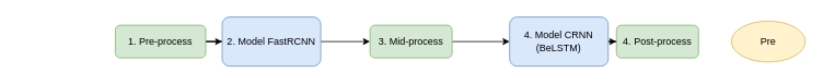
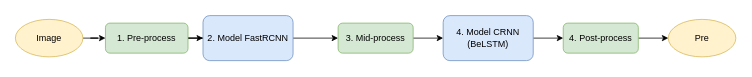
+ <mxCell id="5" value="Image" style="ellipse;whiteSpace=wrap;html=1;fillColor=#fff2cc;strokeColor=#d6b656;" parent="1" vertex="1"><mxGeometry x="20" y="25" width="90" height="50" as="geometry" /></mxCell>
+ <mxCell id="4" value="" style="edgeStyle=orthogonalEdgeStyle;rounded=0;orthogonalLoop=1;jettySize=auto;html=1;" parent="1" source="5" target="3" edge="1"><mxGeometry relative="1" as="geometry" /></mxCell>
- <mxCell id="11" value="4. Model&amp;nbsp;CRNN (BeLSTM)" style="rounded=1;whiteSpace=wrap;html=1;fillColor=#dae8fc;strokeColor=#6c8ebf;" parent="1" vertex="1"><mxGeometry x="620" y="20" width="120" height="60" as="geometry" /></mxCell>
+ <mxCell id="11" value="4. Model&amp;nbsp;CRNN (BeLSTM)" style="rounded=1;whiteSpace=wrap;html=1;fillColor=#dae8fc;strokeColor=#6c8ebf;" parent="1" vertex="1"><mxGeometry x="590" y="20" width="120" height="60" as="geometry" /></mxCell>
+ <mxCell id="12" value="" style="edgeStyle=orthogonalEdgeStyle;rounded=0;orthogonalLoop=1;jettySize=auto;html=1;" parent="1" source="13" target="14" edge="1"><mxGeometry relative="1" as="geometry" /></mxCell>
